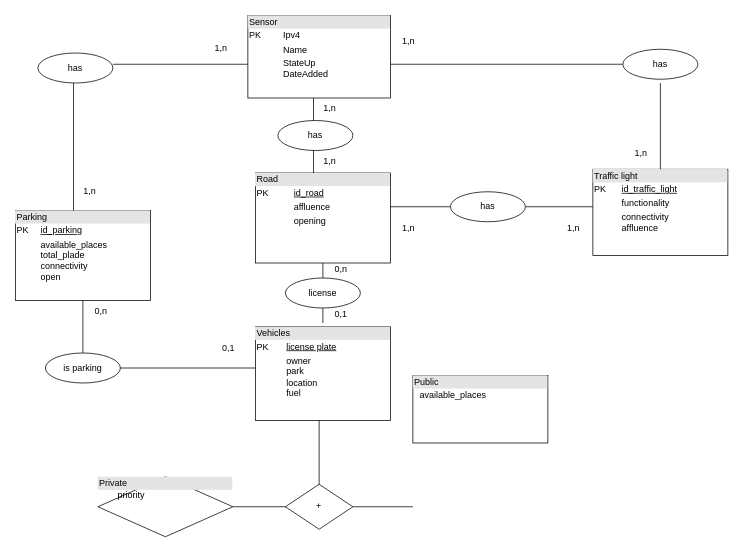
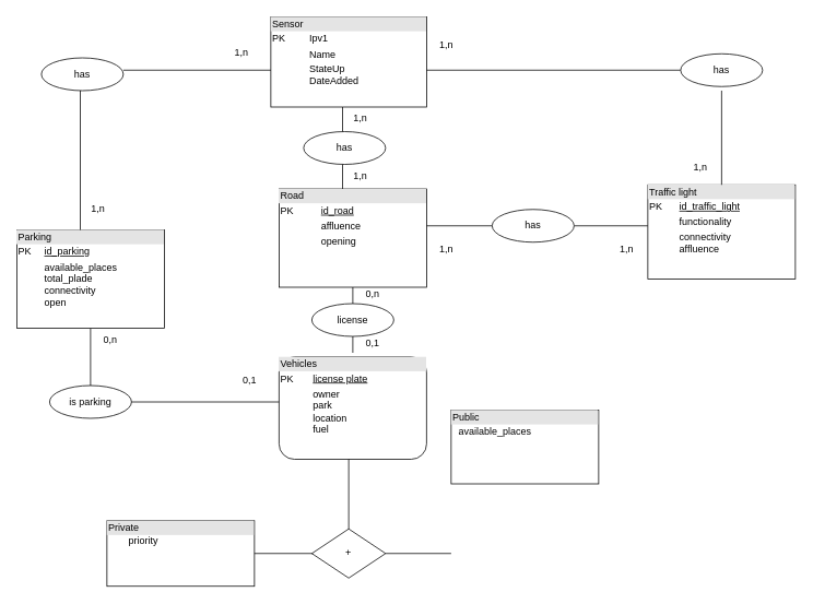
- <mxCell id="27" value="&lt;div style=&quot;box-sizing:border-box;width:100%;background:#e4e4e4;padding:2px;&quot;&gt;Sensor&lt;/div&gt;&lt;table style=&quot;width:100%;font-size:1em;&quot; cellpadding=&quot;2&quot; cellspacing=&quot;0&quot;&gt;&lt;tbody&gt;&lt;tr&gt;&lt;td&gt;PK&lt;/td&gt;&lt;td&gt;Ipv4&lt;/td&gt;&lt;/tr&gt;&lt;tr&gt;&lt;td&gt;&lt;br&gt;&lt;/td&gt;&lt;td&gt;Name&lt;/td&gt;&lt;/tr&gt;&lt;tr&gt;&lt;td&gt;&lt;/td&gt;&lt;td&gt;StateUp&lt;br&gt;DateAdded&lt;br&gt;&lt;br&gt;&lt;/td&gt;&lt;/tr&gt;&lt;/tbody&gt;&lt;/table&gt;" style="verticalAlign=top;align=left;overflow=fill;html=1;whiteSpace=wrap;" parent="1" vertex="1"><mxGeometry x="330" y="20" width="190" height="110" as="geometry" /></mxCell>
+ <mxCell id="27" value="&lt;div style=&quot;box-sizing:border-box;width:100%;background:#e4e4e4;padding:2px;&quot;&gt;Sensor&lt;/div&gt;&lt;table style=&quot;width:100%;font-size:1em;&quot; cellpadding=&quot;2&quot; cellspacing=&quot;0&quot;&gt;&lt;tbody&gt;&lt;tr&gt;&lt;td&gt;PK&lt;/td&gt;&lt;td&gt;Ipv1&lt;/td&gt;&lt;/tr&gt;&lt;tr&gt;&lt;td&gt;&lt;br&gt;&lt;/td&gt;&lt;td&gt;Name&lt;/td&gt;&lt;/tr&gt;&lt;tr&gt;&lt;td&gt;&lt;/td&gt;&lt;td&gt;StateUp&lt;br&gt;DateAdded&lt;br&gt;&lt;br&gt;&lt;/td&gt;&lt;/tr&gt;&lt;/tbody&gt;&lt;/table&gt;" style="verticalAlign=top;align=left;overflow=fill;html=1;whiteSpace=wrap;" parent="1" vertex="1"><mxGeometry x="330" y="20" width="190" height="110" as="geometry" /></mxCell>
- <mxCell id="2" value="&lt;div style=&quot;box-sizing:border-box;width:100%;background:#e4e4e4;padding:2px;&quot;&gt;Vehicles&lt;/div&gt;&lt;table style=&quot;width:100%;font-size:1em;&quot; cellpadding=&quot;2&quot; cellspacing=&quot;0&quot;&gt;&lt;tbody&gt;&lt;tr&gt;&lt;td&gt;PK&lt;/td&gt;&lt;td&gt;&lt;u&gt;license plate&lt;/u&gt;&lt;/td&gt;&lt;/tr&gt;&lt;tr&gt;&lt;td&gt;&lt;br&gt;&lt;/td&gt;&lt;td&gt;owner&lt;br&gt;park&lt;br&gt;location&lt;br&gt;fuel&lt;/td&gt;&lt;/tr&gt;&lt;/tbody&gt;&lt;/table&gt;" style="verticalAlign=top;align=left;overflow=fill;html=1;whiteSpace=wrap;" parent="1" vertex="1"><mxGeometry x="340" y="435" width="180" height="125" as="geometry" /></mxCell>
+ <mxCell id="2" value="&lt;div style=&quot;box-sizing:border-box;width:100%;background:#e4e4e4;padding:2px;&quot;&gt;Vehicles&lt;/div&gt;&lt;table style=&quot;width:100%;font-size:1em;&quot; cellpadding=&quot;2&quot; cellspacing=&quot;0&quot;&gt;&lt;tbody&gt;&lt;tr&gt;&lt;td&gt;PK&lt;/td&gt;&lt;td&gt;&lt;u&gt;license plate&lt;/u&gt;&lt;/td&gt;&lt;/tr&gt;&lt;tr&gt;&lt;td&gt;&lt;br&gt;&lt;/td&gt;&lt;td&gt;owner&lt;br&gt;park&lt;br&gt;location&lt;br&gt;fuel&lt;/td&gt;&lt;/tr&gt;&lt;/tbody&gt;&lt;/table&gt;" style="verticalAlign=top;align=left;overflow=fill;html=1;whiteSpace=wrap;rounded=1;" parent="1" vertex="1"><mxGeometry x="340" y="435" width="180" height="125" as="geometry" /></mxCell>
- <mxCell id="5" value="&lt;div style=&quot;box-sizing:border-box;width:100%;background:#e4e4e4;padding:2px;&quot;&gt;Private&lt;/div&gt;&lt;span style=&quot;white-space: pre;&quot;&gt;&#09;&lt;/span&gt;priority" style="rhombus;verticalAlign=top;align=left;overflow=fill;html=1;whiteSpace=wrap;" parent="1" vertex="1"><mxGeometry x="130" y="635" width="180" height="80" as="geometry" /></mxCell>
+ <mxCell id="5" value="&lt;div style=&quot;box-sizing:border-box;width:100%;background:#e4e4e4;padding:2px;&quot;&gt;Private&lt;/div&gt;&lt;span style=&quot;white-space: pre;&quot;&gt;&#09;&lt;/span&gt;priority" style="verticalAlign=top;align=left;overflow=fill;html=1;whiteSpace=wrap;" parent="1" vertex="1"><mxGeometry x="130" y="635" width="180" height="80" as="geometry" /></mxCell>
